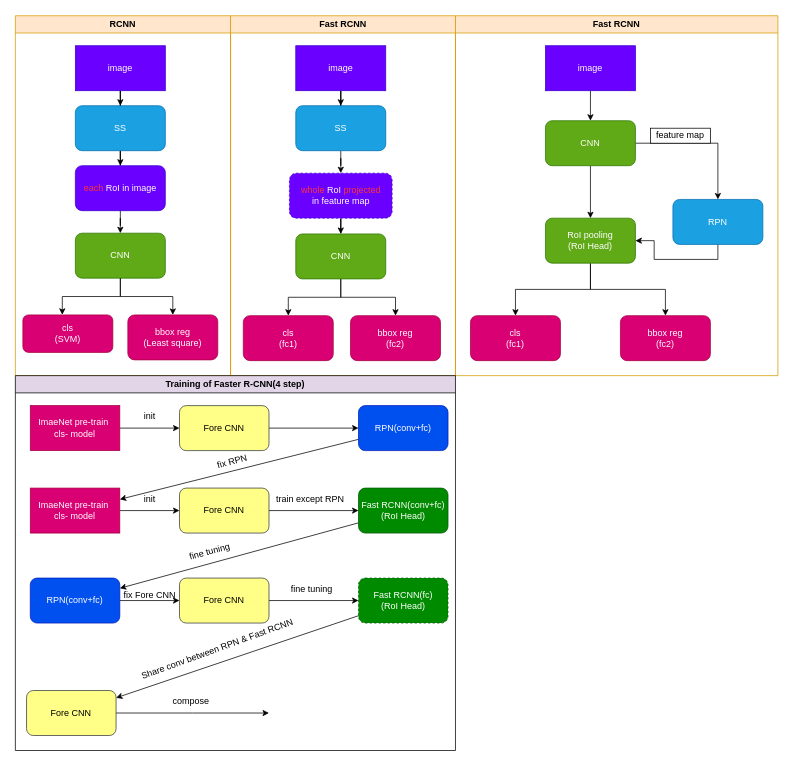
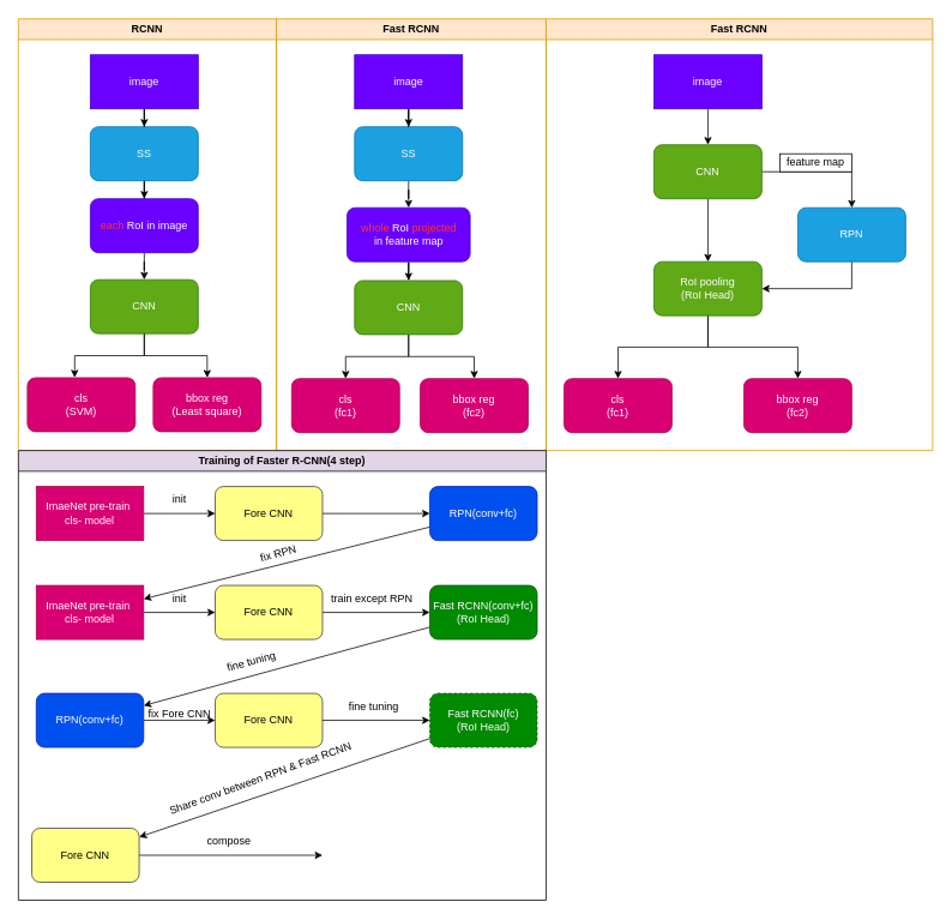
- <mxCell id="25" value="&lt;font color=&quot;#ff3333&quot;&gt;whole&lt;/font&gt; RoI &lt;font color=&quot;#ff3333&quot;&gt;projected&lt;/font&gt;&lt;br&gt;in feature map" style="rounded=1;whiteSpace=wrap;html=1;fillColor=#6a00ff;fontColor=#ffffff;strokeColor=#3700CC;dashed=1;" parent="14" vertex="1"><mxGeometry x="78.5" y="210" width="137" height="60" as="geometry" /></mxCell>
+ <mxCell id="25" value="&lt;font color=&quot;#ff3333&quot;&gt;whole&lt;/font&gt; RoI &lt;font color=&quot;#ff3333&quot;&gt;projected&lt;/font&gt;&lt;br&gt;in feature map" style="rounded=1;whiteSpace=wrap;html=1;fillColor=#6a00ff;fontColor=#ffffff;strokeColor=#3700CC;" parent="14" vertex="1"><mxGeometry x="78.5" y="210" width="137" height="60" as="geometry" /></mxCell>
- <mxCell id="33" value="RPN" style="rounded=1;whiteSpace=wrap;html=1;fillColor=#1ba1e2;fontColor=#ffffff;strokeColor=#006EAF;" parent="26" vertex="1"><mxGeometry x="290" y="245" width="120" height="60" as="geometry" /></mxCell>
+ <mxCell id="33" value="RPN" style="rounded=1;whiteSpace=wrap;html=1;fillColor=#1ba1e2;fontColor=#ffffff;strokeColor=#006EAF;" parent="26" vertex="1"><mxGeometry x="280" y="210" width="120" height="60" as="geometry" /></mxCell>
- <mxCell id="7" value="cls&lt;br&gt;(SVM)" style="rounded=1;whiteSpace=wrap;html=1;fillColor=#d80073;fontColor=#ffffff;strokeColor=#A50040;" parent="2" vertex="1"><mxGeometry x="10" y="399" width="120" height="50" as="geometry" /></mxCell>
+ <mxCell id="7" value="cls&lt;br&gt;(SVM)" style="rounded=1;whiteSpace=wrap;html=1;fillColor=#d80073;fontColor=#ffffff;strokeColor=#A50040;" parent="2" vertex="1"><mxGeometry x="10" y="399" width="120" height="60" as="geometry" /></mxCell>
